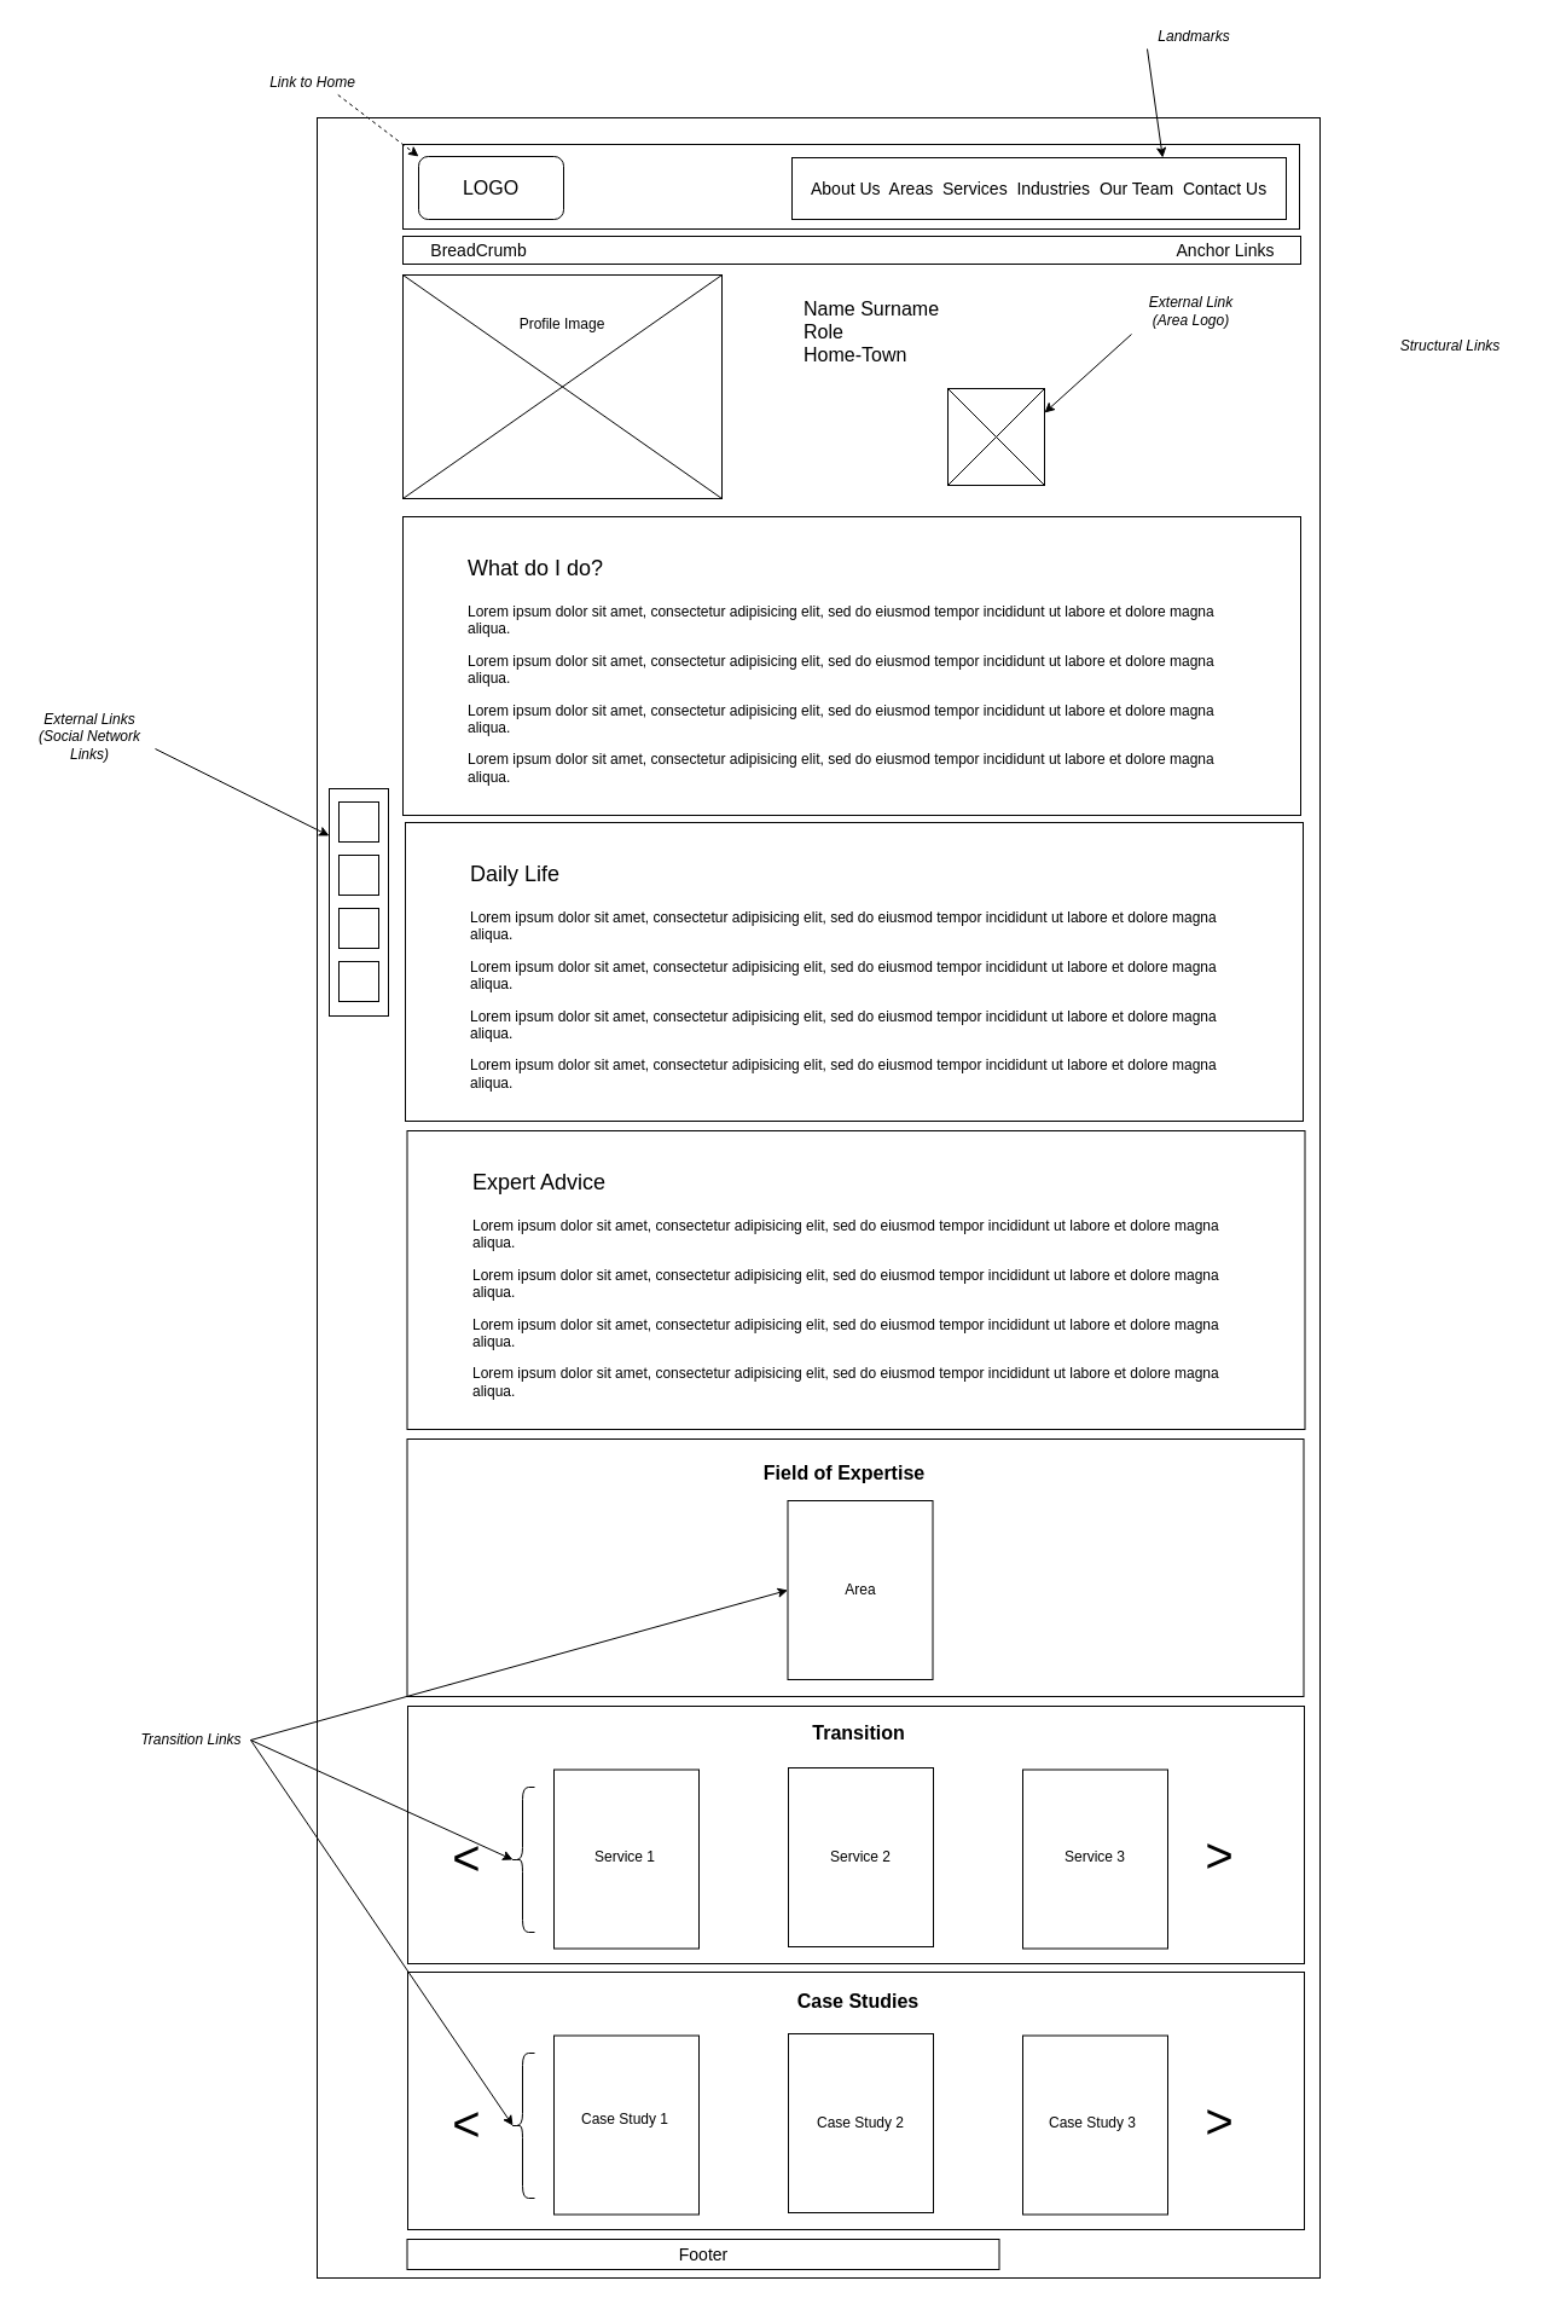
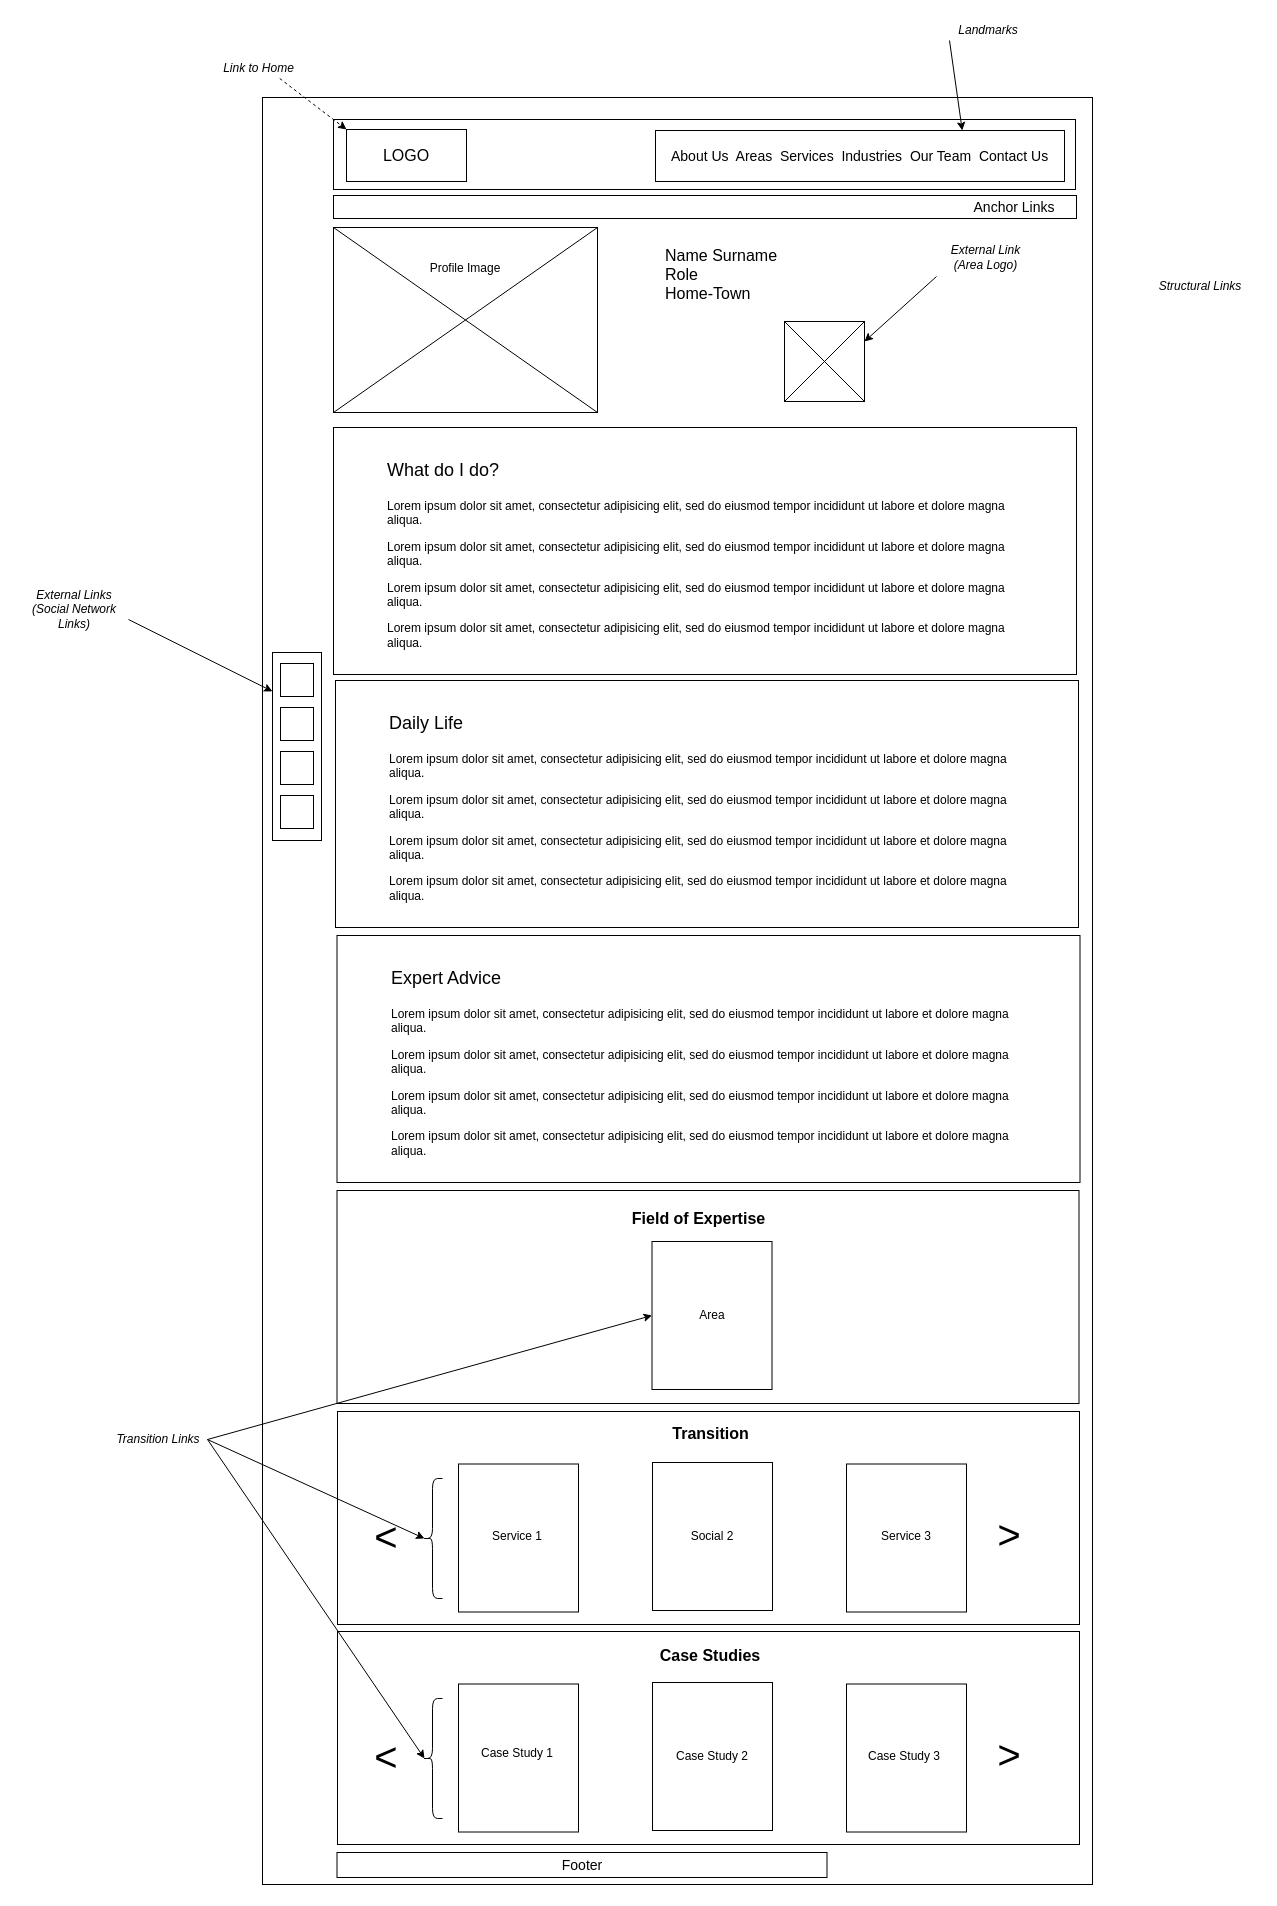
- <mxCell id="4" value="&lt;font style=&quot;font-size: 16px&quot;&gt;LOGO&lt;/font&gt;" style="whiteSpace=wrap;html=1;fillColor=none;rounded=1;" parent="1" vertex="1"><mxGeometry x="346" y="129" width="120" height="52" as="geometry" /></mxCell>
+ <mxCell id="4" value="&lt;font style=&quot;font-size: 16px&quot;&gt;LOGO&lt;/font&gt;" style="rounded=0;whiteSpace=wrap;html=1;fillColor=none;" parent="1" vertex="1"><mxGeometry x="346" y="129" width="120" height="52" as="geometry" /></mxCell>
- <mxCell id="68" value="&lt;font style=&quot;font-size: 14px&quot;&gt;BreadCrumb&lt;/font&gt;" style="text;html=1;strokeColor=none;fillColor=none;align=center;verticalAlign=middle;whiteSpace=wrap;rounded=0;" vertex="1" parent="1"><mxGeometry x="346" y="198.5" width="100" height="16" as="geometry" /></mxCell>
- <mxCell id="39" value="Service 2" style="text;html=1;strokeColor=none;fillColor=none;align=center;verticalAlign=middle;whiteSpace=wrap;rounded=0;" parent="1" vertex="1"><mxGeometry x="679" y="1526" width="66" height="20" as="geometry" /></mxCell>
+ <mxCell id="39" value="Social 2" style="text;html=1;strokeColor=none;fillColor=none;align=center;verticalAlign=middle;whiteSpace=wrap;rounded=0;" parent="1" vertex="1"><mxGeometry x="679" y="1526" width="66" height="20" as="geometry" /></mxCell>
